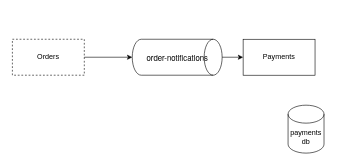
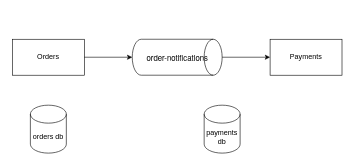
- <mxCell id="2" value="Orders" style="rounded=0;whiteSpace=wrap;html=1;dashed=1;" vertex="1" parent="1"><mxGeometry x="20" y="65" width="120" height="60" as="geometry" /></mxCell>
+ <mxCell id="2" value="Orders" style="rounded=0;whiteSpace=wrap;html=1;" vertex="1" parent="1"><mxGeometry x="20" y="65" width="120" height="60" as="geometry" /></mxCell>
- <mxCell id="7" value="Payments" style="rounded=0;whiteSpace=wrap;html=1;labelBackgroundColor=none;fontColor=none;" vertex="1" parent="1"><mxGeometry x="405" y="65" width="120" height="60" as="geometry" /></mxCell>
+ <mxCell id="7" value="Payments" style="rounded=0;whiteSpace=wrap;html=1;labelBackgroundColor=none;fontColor=none;" vertex="1" parent="1"><mxGeometry x="450" y="65" width="120" height="60" as="geometry" /></mxCell>
+ <mxCell id="3" value="orders db" style="shape=cylinder3;whiteSpace=wrap;html=1;boundedLbl=1;backgroundOutline=1;size=15;" vertex="1" parent="1"><mxGeometry x="50" y="175" width="60" height="80" as="geometry" /></mxCell>
- <mxCell id="9" value="payments db" style="shape=cylinder3;whiteSpace=wrap;html=1;boundedLbl=1;backgroundOutline=1;size=15;labelBackgroundColor=none;fontColor=none;" vertex="1" parent="1"><mxGeometry x="480" y="175" width="60" height="80" as="geometry" /></mxCell>
+ <mxCell id="9" value="payments db" style="shape=cylinder3;whiteSpace=wrap;html=1;boundedLbl=1;backgroundOutline=1;size=15;labelBackgroundColor=none;fontColor=none;" vertex="1" parent="1"><mxGeometry x="340" y="175" width="60" height="80" as="geometry" /></mxCell>
